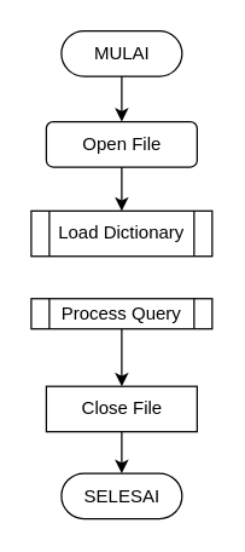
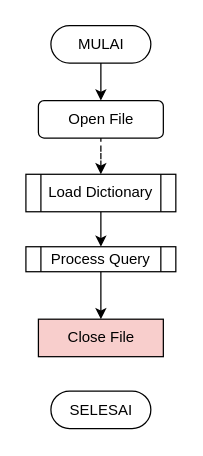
- <mxCell id="7" style="edgeStyle=orthogonalEdgeStyle;rounded=0;orthogonalLoop=1;jettySize=auto;html=1;entryX=0.5;entryY=0;entryDx=0;entryDy=0;" parent="1" source="8" target="6" edge="1"><mxGeometry relative="1" as="geometry" /></mxCell>
+ <mxCell id="7" style="edgeStyle=orthogonalEdgeStyle;rounded=0;orthogonalLoop=1;jettySize=auto;html=1;entryX=0.5;entryY=0;entryDx=0;entryDy=0;dashed=1;" parent="1" source="8" target="6" edge="1"><mxGeometry relative="1" as="geometry" /></mxCell>
+ <mxCell id="5" style="edgeStyle=orthogonalEdgeStyle;rounded=0;orthogonalLoop=1;jettySize=auto;html=1;" parent="1" source="6" target="10" edge="1"><mxGeometry relative="1" as="geometry" /></mxCell>
- <mxCell id="12" value="Close File" style="html=1;dashed=0;whitespace=wrap;" parent="1" vertex="1"><mxGeometry x="30" y="255" width="100" height="30" as="geometry" /></mxCell>
+ <mxCell id="12" value="Close File" style="html=1;dashed=0;whitespace=wrap;fillColor=#f8cecc;" parent="1" vertex="1"><mxGeometry x="30" y="255" width="100" height="30" as="geometry" /></mxCell>
- <mxCell id="11" style="edgeStyle=orthogonalEdgeStyle;rounded=0;orthogonalLoop=1;jettySize=auto;html=1;" parent="1" source="12" target="4" edge="1"><mxGeometry relative="1" as="geometry" /></mxCell>
